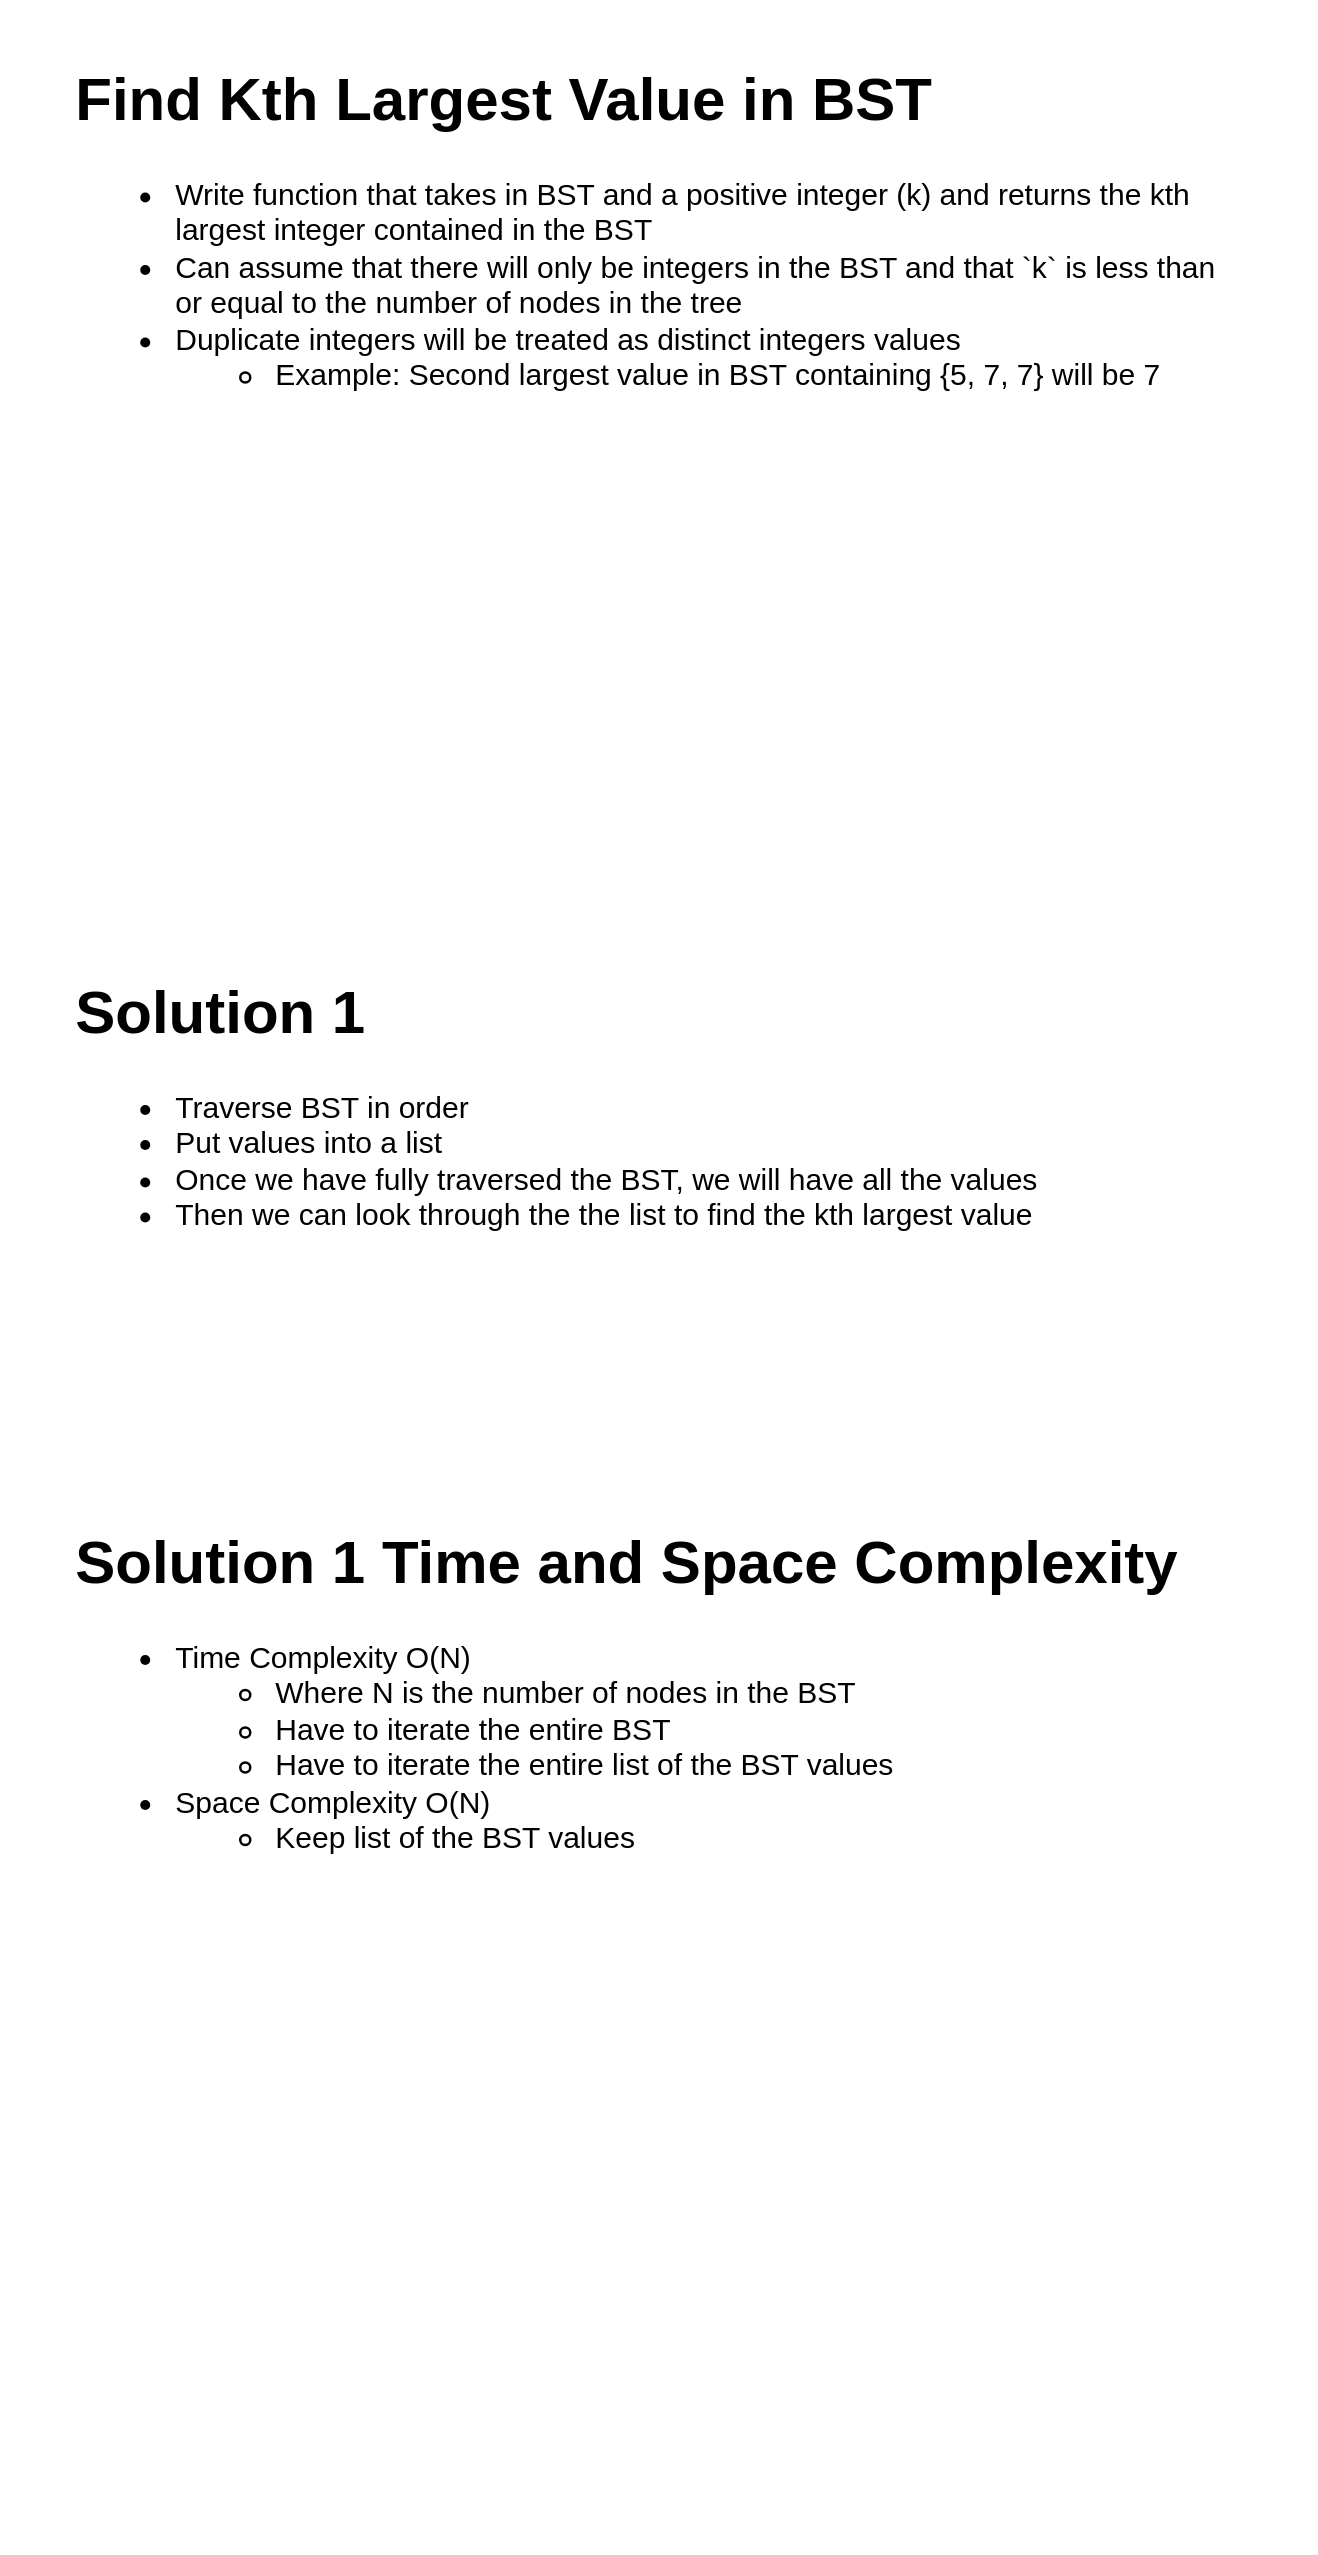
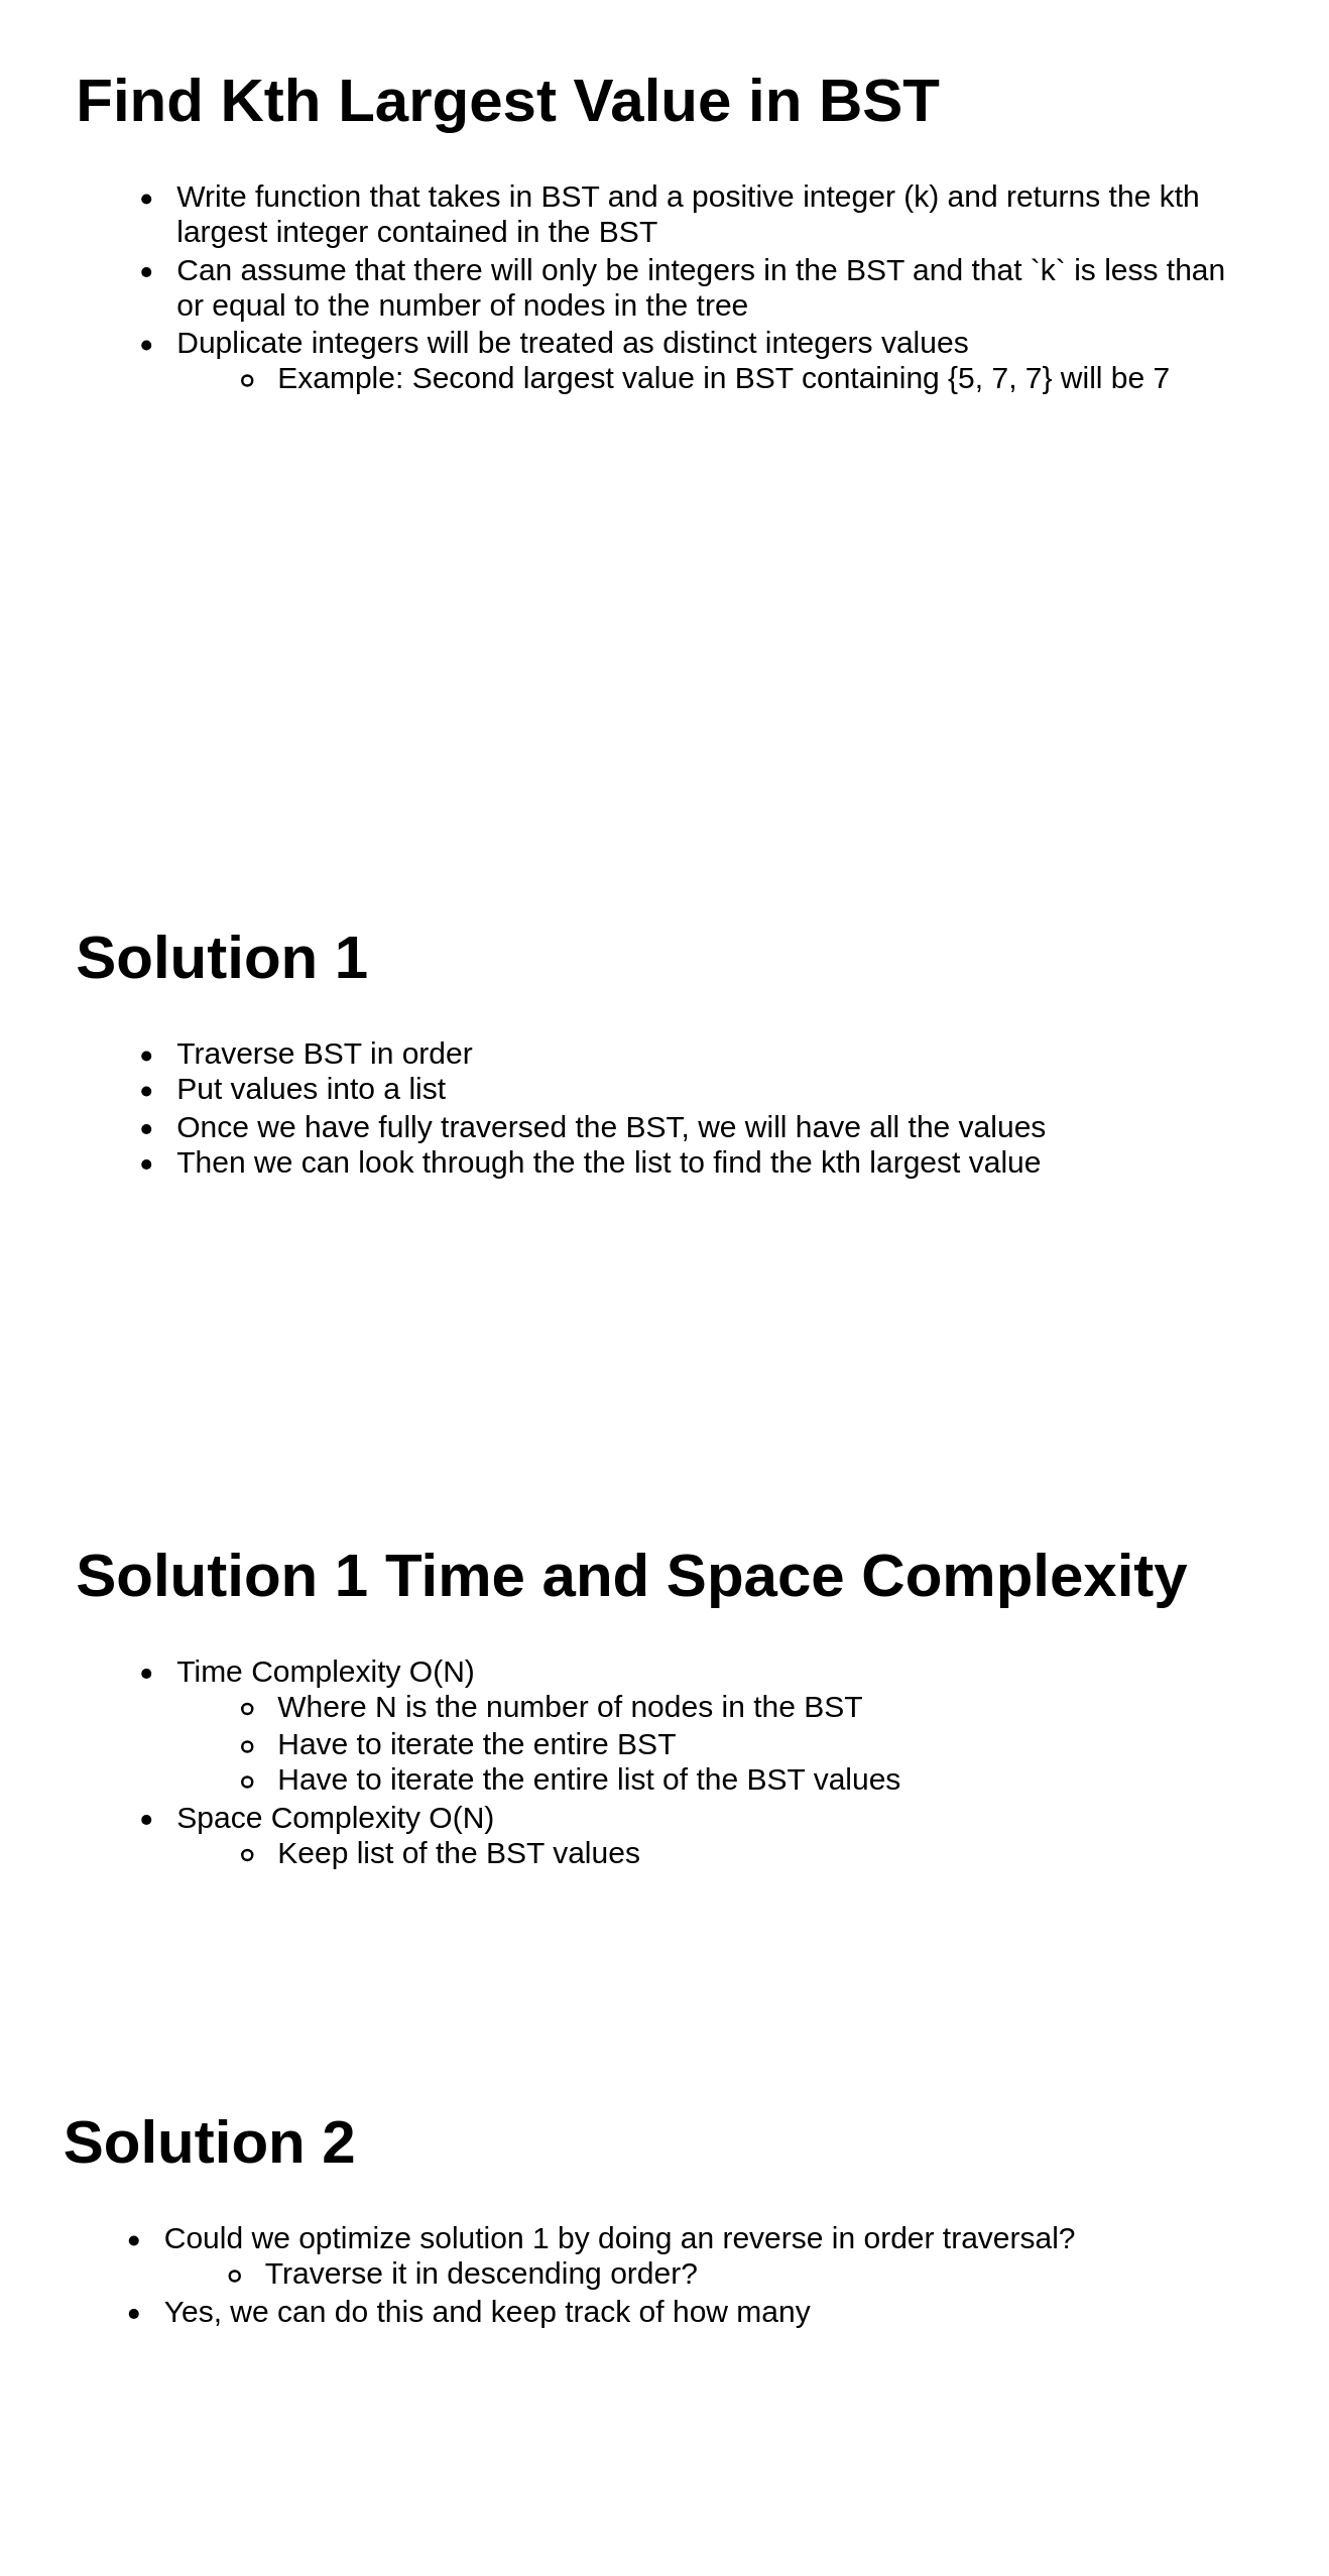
- <mxCell id="3" value="&lt;h1&gt;Solution 1&lt;/h1&gt;&lt;p&gt;&lt;/p&gt;&lt;ul&gt;&lt;li&gt;Traverse BST in order&lt;/li&gt;&lt;li&gt;Put values into a list&lt;/li&gt;&lt;li&gt;Once we have fully traversed the BST, we will have all the values&lt;/li&gt;&lt;li&gt;Then we can look through the the list to find the kth largest value&lt;/li&gt;&lt;/ul&gt;&lt;p&gt;&lt;/p&gt;" style="text;html=1;strokeColor=none;fillColor=none;spacing=5;spacingTop=-20;whiteSpace=wrap;overflow=hidden;rounded=0;" vertex="1" parent="1"><mxGeometry x="25" y="385" width="480" height="170" as="geometry" /></mxCell>
+ <mxCell id="3" value="&lt;h1&gt;Solution 1&lt;/h1&gt;&lt;p&gt;&lt;/p&gt;&lt;ul&gt;&lt;li&gt;Traverse BST in order&lt;/li&gt;&lt;li&gt;Put values into a list&lt;/li&gt;&lt;li&gt;Once we have fully traversed the BST, we will have all the values&lt;/li&gt;&lt;li&gt;Then we can look through the the list to find the kth largest value&lt;/li&gt;&lt;/ul&gt;&lt;p&gt;&lt;/p&gt;" style="text;html=1;strokeColor=none;fillColor=none;spacing=5;spacingTop=-20;whiteSpace=wrap;overflow=hidden;rounded=0;" vertex="1" parent="1"><mxGeometry x="25" y="360" width="480" height="170" as="geometry" /></mxCell>
+ <mxCell id="5" value="&lt;h1&gt;Solution 2&lt;/h1&gt;&lt;div&gt;&lt;ul&gt;&lt;li&gt;Could we optimize solution 1 by doing an reverse in order traversal?&lt;/li&gt;&lt;ul&gt;&lt;li&gt;Traverse it in descending order?&lt;/li&gt;&lt;/ul&gt;&lt;li&gt;Yes, we can do this and keep track of how many&amp;nbsp;&lt;/li&gt;&lt;/ul&gt;&lt;/div&gt;&lt;p&gt;&lt;/p&gt;" style="text;html=1;strokeColor=none;fillColor=none;spacing=5;spacingTop=-20;whiteSpace=wrap;overflow=hidden;rounded=0;" vertex="1" parent="1"><mxGeometry x="20" y="830" width="480" height="170" as="geometry" /></mxCell>
